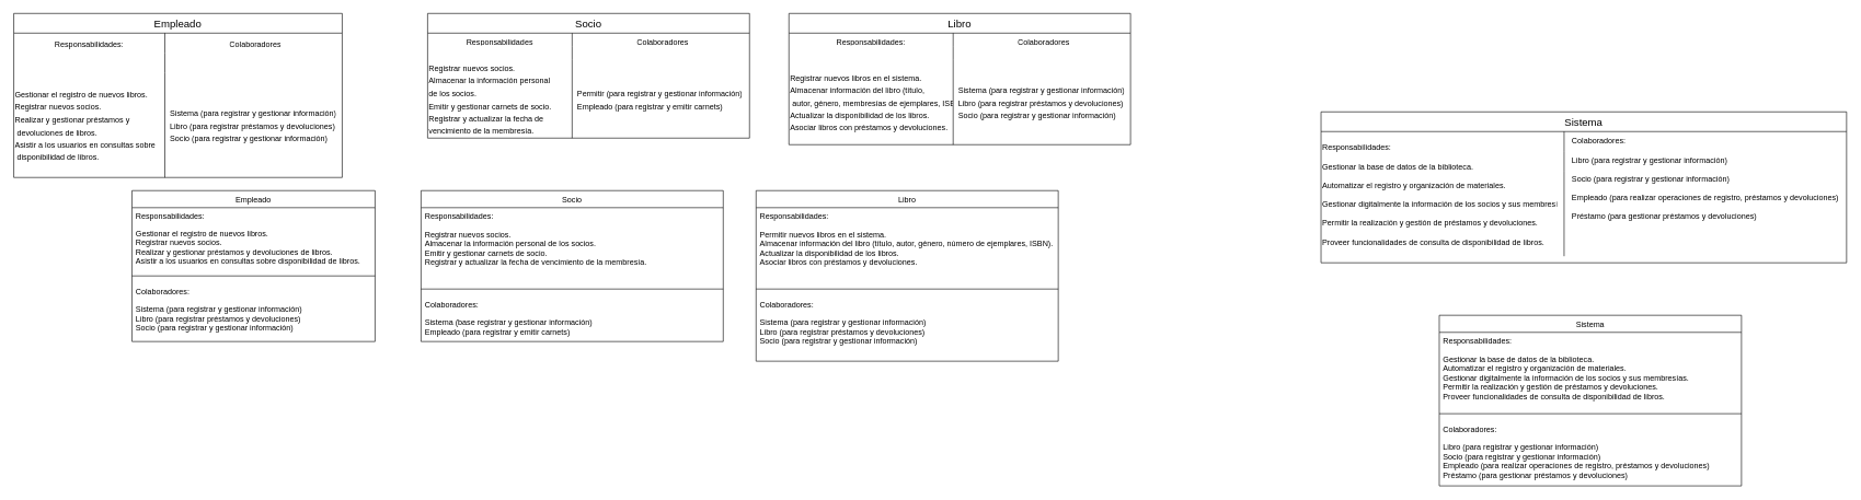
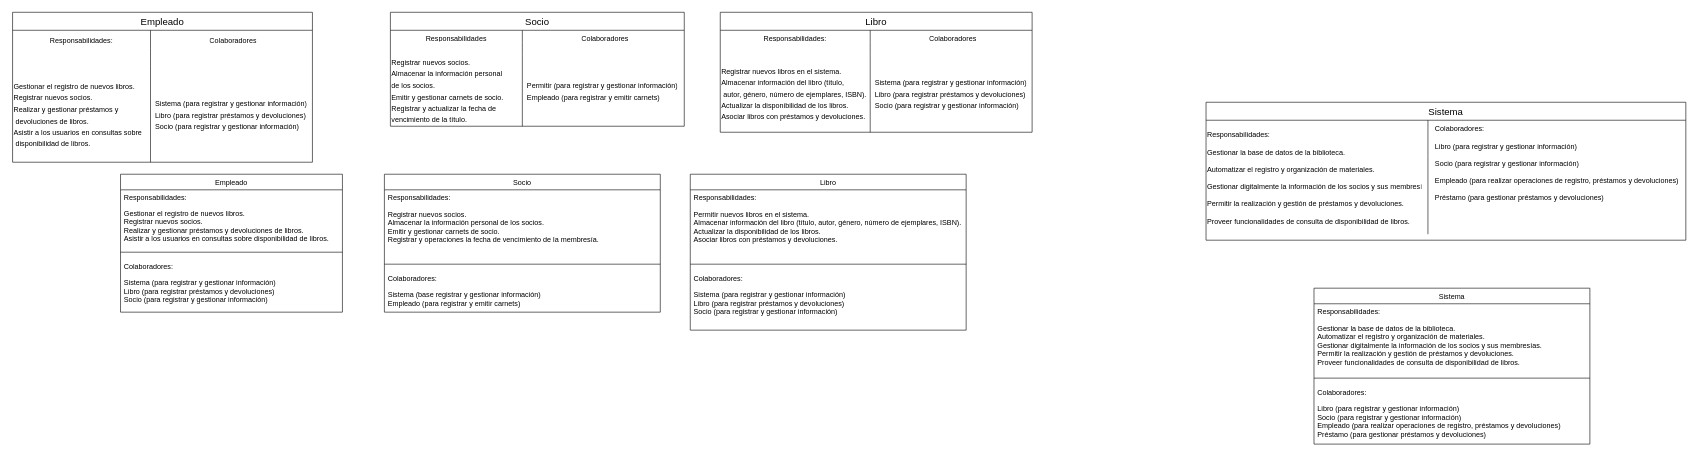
- <mxCell id="27" value="&lt;span style=&quot;font-size: 12px; text-wrap: nowrap;&quot;&gt;Registrar nuevos socios.&lt;/span&gt;&lt;br style=&quot;padding: 0px; margin: 0px; font-size: 12px; text-wrap: nowrap;&quot;&gt;&lt;span style=&quot;font-size: 12px; text-wrap: nowrap;&quot;&gt;Almacenar la información personal&amp;nbsp;&lt;/span&gt;&lt;div&gt;&lt;span style=&quot;font-size: 12px; text-wrap: nowrap;&quot;&gt;de los socios.&lt;/span&gt;&lt;br style=&quot;padding: 0px; margin: 0px; font-size: 12px; text-wrap: nowrap;&quot;&gt;&lt;span style=&quot;font-size: 12px; text-wrap: nowrap;&quot;&gt;Emitir y gestionar carnets de socio.&lt;/span&gt;&lt;br style=&quot;padding: 0px; margin: 0px; font-size: 12px; text-wrap: nowrap;&quot;&gt;&lt;span style=&quot;font-size: 12px; text-wrap: nowrap;&quot;&gt;Registrar y actualizar la fecha de&amp;nbsp;&lt;/span&gt;&lt;/div&gt;&lt;div&gt;&lt;span style=&quot;font-size: 12px; text-wrap: nowrap;&quot;&gt;vencimiento de la membresía.&lt;/span&gt;&lt;/div&gt;" style="shape=partialRectangle;html=1;whiteSpace=wrap;connectable=0;fillColor=none;top=0;left=0;bottom=0;right=0;overflow=hidden;strokeColor=inherit;fontSize=16;align=left;" vertex="1" parent="26"><mxGeometry width="220" height="120" as="geometry"><mxRectangle width="220" height="120" as="alternateBounds" /></mxGeometry></mxCell>
+ <mxCell id="27" value="&lt;span style=&quot;font-size: 12px; text-wrap: nowrap;&quot;&gt;Registrar nuevos socios.&lt;/span&gt;&lt;br style=&quot;padding: 0px; margin: 0px; font-size: 12px; text-wrap: nowrap;&quot;&gt;&lt;span style=&quot;font-size: 12px; text-wrap: nowrap;&quot;&gt;Almacenar la información personal&amp;nbsp;&lt;/span&gt;&lt;div&gt;&lt;span style=&quot;font-size: 12px; text-wrap: nowrap;&quot;&gt;de los socios.&lt;/span&gt;&lt;br style=&quot;padding: 0px; margin: 0px; font-size: 12px; text-wrap: nowrap;&quot;&gt;&lt;span style=&quot;font-size: 12px; text-wrap: nowrap;&quot;&gt;Emitir y gestionar carnets de socio.&lt;/span&gt;&lt;br style=&quot;padding: 0px; margin: 0px; font-size: 12px; text-wrap: nowrap;&quot;&gt;&lt;span style=&quot;font-size: 12px; text-wrap: nowrap;&quot;&gt;Registrar y actualizar la fecha de&amp;nbsp;&lt;/span&gt;&lt;/div&gt;&lt;div&gt;&lt;span style=&quot;font-size: 12px; text-wrap: nowrap;&quot;&gt;vencimiento de la título.&lt;/span&gt;&lt;/div&gt;" style="shape=partialRectangle;html=1;whiteSpace=wrap;connectable=0;fillColor=none;top=0;left=0;bottom=0;right=0;overflow=hidden;strokeColor=inherit;fontSize=16;align=left;" vertex="1" parent="26"><mxGeometry width="220" height="120" as="geometry"><mxRectangle width="220" height="120" as="alternateBounds" /></mxGeometry></mxCell>
- <mxCell id="60" value="&lt;span style=&quot;font-size: 12px; text-wrap: nowrap;&quot;&gt;Registrar nuevos libros en el sistema.&lt;/span&gt;&lt;br style=&quot;padding: 0px; margin: 0px; font-size: 12px; text-wrap: nowrap;&quot;&gt;&lt;span style=&quot;font-size: 12px; text-wrap: nowrap;&quot;&gt;Almacenar información del libro (título,&lt;/span&gt;&lt;div&gt;&lt;span style=&quot;font-size: 12px; text-wrap: nowrap;&quot;&gt;&amp;nbsp;autor, género, membresías de ejemplares, ISBN).&lt;/span&gt;&lt;br style=&quot;padding: 0px; margin: 0px; font-size: 12px; text-wrap: nowrap;&quot;&gt;&lt;span style=&quot;font-size: 12px; text-wrap: nowrap;&quot;&gt;Actualizar la disponibilidad de los libros.&lt;/span&gt;&lt;br style=&quot;padding: 0px; margin: 0px; font-size: 12px; text-wrap: nowrap;&quot;&gt;&lt;span style=&quot;font-size: 12px; text-wrap: nowrap;&quot;&gt;Asociar libros con préstamos y devoluciones.&lt;/span&gt;&lt;/div&gt;" style="shape=partialRectangle;html=1;whiteSpace=wrap;connectable=0;fillColor=none;top=0;left=0;bottom=0;right=0;overflow=hidden;strokeColor=inherit;fontSize=16;align=left;" vertex="1" parent="59"><mxGeometry width="250" height="130" as="geometry"><mxRectangle width="250" height="130" as="alternateBounds" /></mxGeometry></mxCell>
+ <mxCell id="60" value="&lt;span style=&quot;font-size: 12px; text-wrap: nowrap;&quot;&gt;Registrar nuevos libros en el sistema.&lt;/span&gt;&lt;br style=&quot;padding: 0px; margin: 0px; font-size: 12px; text-wrap: nowrap;&quot;&gt;&lt;span style=&quot;font-size: 12px; text-wrap: nowrap;&quot;&gt;Almacenar información del libro (título,&lt;/span&gt;&lt;div&gt;&lt;span style=&quot;font-size: 12px; text-wrap: nowrap;&quot;&gt;&amp;nbsp;autor, género, número de ejemplares, ISBN).&lt;/span&gt;&lt;br style=&quot;padding: 0px; margin: 0px; font-size: 12px; text-wrap: nowrap;&quot;&gt;&lt;span style=&quot;font-size: 12px; text-wrap: nowrap;&quot;&gt;Actualizar la disponibilidad de los libros.&lt;/span&gt;&lt;br style=&quot;padding: 0px; margin: 0px; font-size: 12px; text-wrap: nowrap;&quot;&gt;&lt;span style=&quot;font-size: 12px; text-wrap: nowrap;&quot;&gt;Asociar libros con préstamos y devoluciones.&lt;/span&gt;&lt;/div&gt;" style="shape=partialRectangle;html=1;whiteSpace=wrap;connectable=0;fillColor=none;top=0;left=0;bottom=0;right=0;overflow=hidden;strokeColor=inherit;fontSize=16;align=left;" vertex="1" parent="59"><mxGeometry width="250" height="130" as="geometry"><mxRectangle width="250" height="130" as="alternateBounds" /></mxGeometry></mxCell>
- <mxCell id="16" value="Responsabilidades:&#10;&#10;Registrar nuevos socios.&#10;Almacenar la información personal de los socios.&#10;Emitir y gestionar carnets de socio.&#10;Registrar y actualizar la fecha de vencimiento de la membresía." style="text;align=left;verticalAlign=top;spacingLeft=4;spacingRight=4;overflow=hidden;rotatable=0;points=[[0,0.5],[1,0.5]];portConstraint=eastwest;rounded=0;shadow=0;html=0;" vertex="1" parent="15"><mxGeometry y="26" width="460" height="114" as="geometry" /></mxCell>
+ <mxCell id="16" value="Responsabilidades:&#10;&#10;Registrar nuevos socios.&#10;Almacenar la información personal de los socios.&#10;Emitir y gestionar carnets de socio.&#10;Registrar y operaciones la fecha de vencimiento de la membresía." style="text;align=left;verticalAlign=top;spacingLeft=4;spacingRight=4;overflow=hidden;rotatable=0;points=[[0,0.5],[1,0.5]];portConstraint=eastwest;rounded=0;shadow=0;html=0;" vertex="1" parent="15"><mxGeometry y="26" width="460" height="114" as="geometry" /></mxCell>
